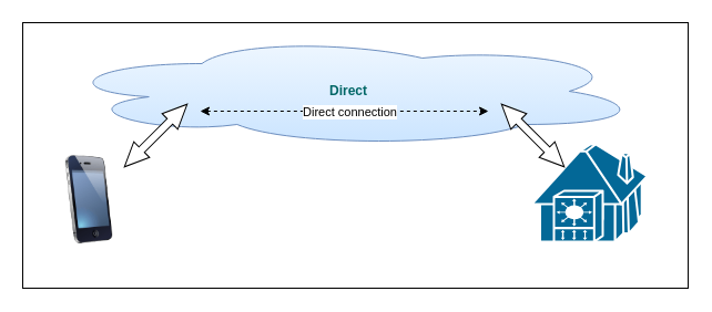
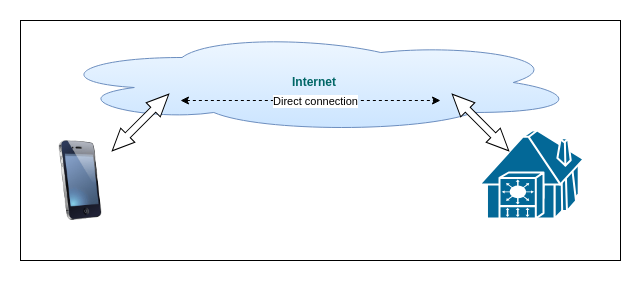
- <mxCell id="3" value="&lt;b&gt;&lt;font style=&quot;color: rgb(0, 102, 102);&quot;&gt;Direct&lt;/font&gt;&lt;/b&gt;" style="ellipse;shape=cloud;whiteSpace=wrap;html=1;fillColor=#EDF6FF;strokeColor=#6c8ebf;gradientColor=#CCE5FF;" vertex="1" parent="1"><mxGeometry x="49" y="32" width="530" height="100" as="geometry" /></mxCell>
+ <mxCell id="3" value="&lt;b&gt;&lt;font style=&quot;color: rgb(0, 102, 102);&quot;&gt;Internet&lt;/font&gt;&lt;/b&gt;" style="ellipse;shape=cloud;whiteSpace=wrap;html=1;fillColor=#EDF6FF;strokeColor=#6c8ebf;gradientColor=#CCE5FF;" vertex="1" parent="1"><mxGeometry x="49" y="32" width="530" height="100" as="geometry" /></mxCell>
